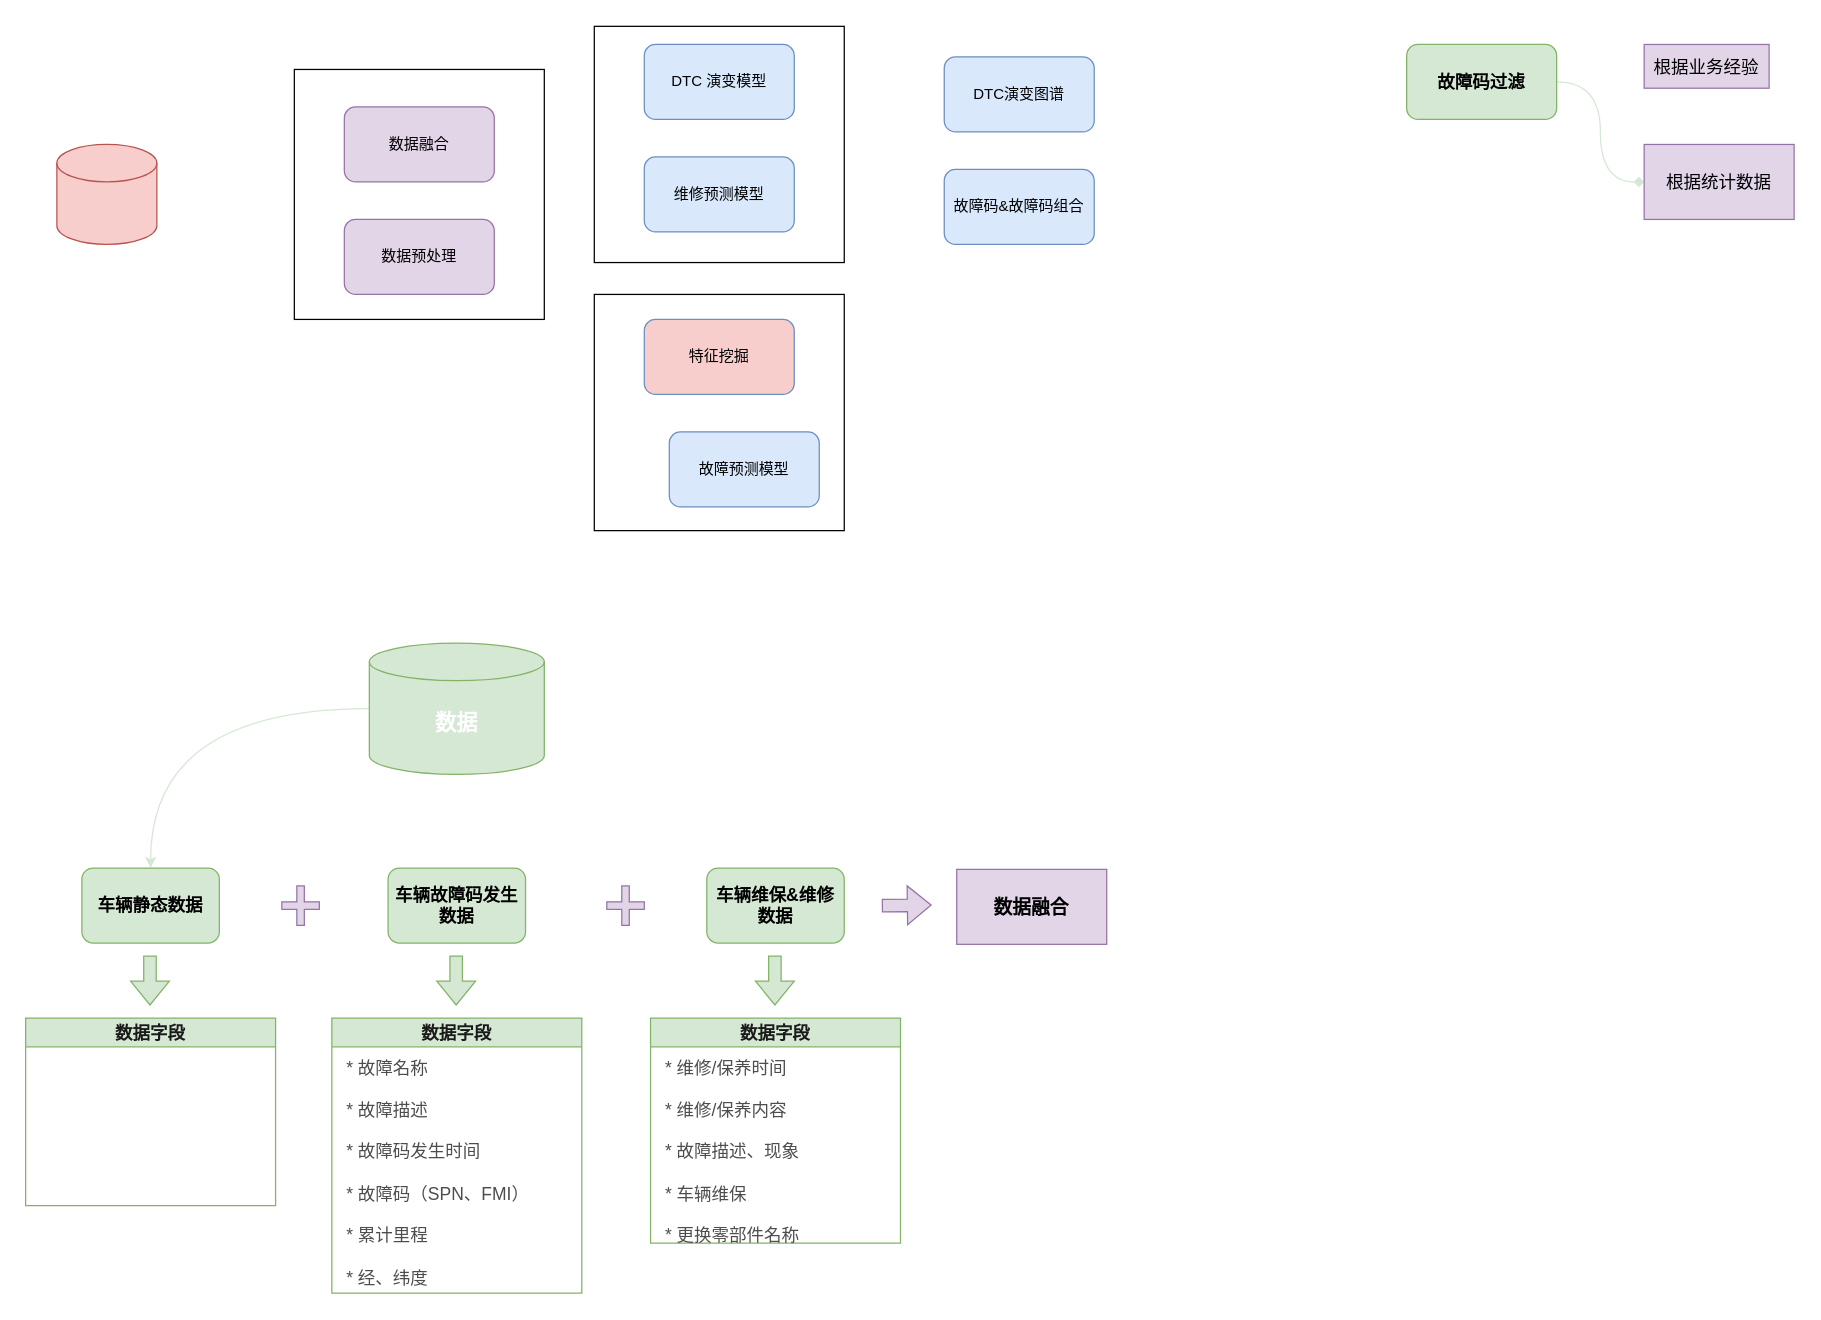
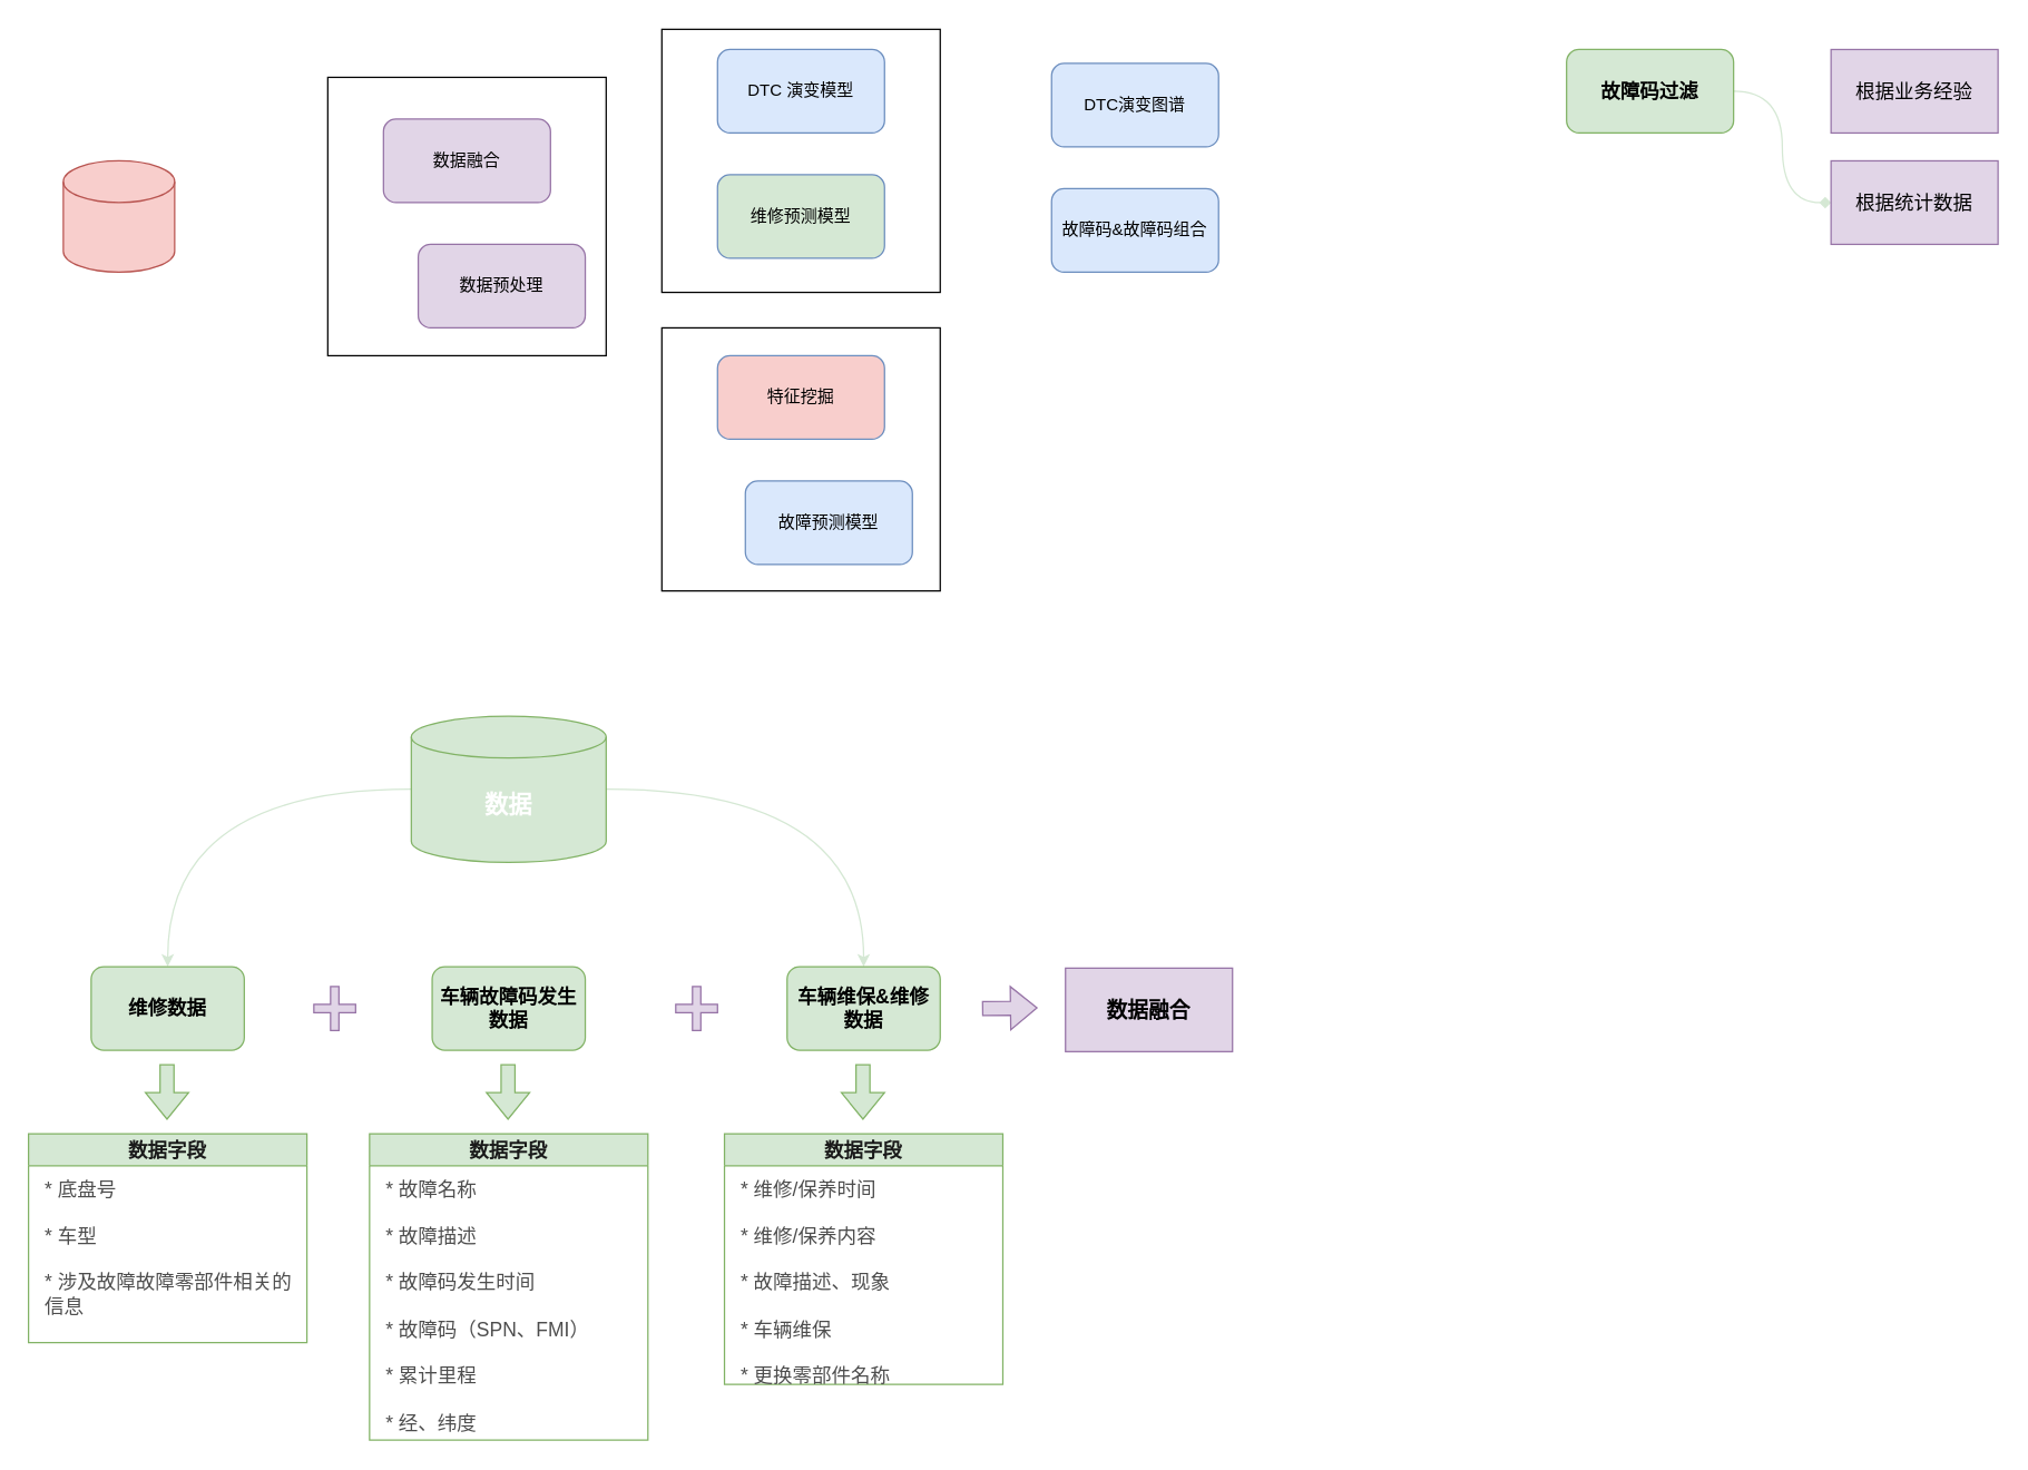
- <mxCell id="35" value="根据业务经验" style="rounded=0;whiteSpace=wrap;html=1;fontSize=14;strokeColor=#9673a6;fillColor=#e1d5e7;align=center;verticalAlign=middle;shadow=0;sketch=0;glass=0;" vertex="1" parent="1"><mxGeometry x="1315" y="35" width="100" height="35" as="geometry" /></mxCell>
+ <mxCell id="35" value="根据业务经验" style="rounded=0;whiteSpace=wrap;html=1;fontSize=14;strokeColor=#9673a6;fillColor=#e1d5e7;align=center;verticalAlign=middle;shadow=0;sketch=0;glass=0;" vertex="1" parent="1"><mxGeometry x="1315" y="35" width="120" height="60" as="geometry" /></mxCell>
- <mxCell id="8" value="维修预测模型" style="whiteSpace=wrap;html=1;rounded=1;fillColor=#dae8fc;strokeColor=#6c8ebf;" vertex="1" parent="1"><mxGeometry x="515" y="125" width="120" height="60" as="geometry" /></mxCell>
+ <mxCell id="8" value="维修预测模型" style="whiteSpace=wrap;html=1;rounded=1;fillColor=#d5e8d4;strokeColor=#6c8ebf;" vertex="1" parent="1"><mxGeometry x="515" y="125" width="120" height="60" as="geometry" /></mxCell>
- <mxCell id="5" value="数据预处理" style="rounded=1;whiteSpace=wrap;html=1;fillColor=#e1d5e7;strokeColor=#9673a6;" vertex="1" parent="1"><mxGeometry x="275" y="175" width="120" height="60" as="geometry" /></mxCell>
+ <mxCell id="5" value="数据预处理" style="rounded=1;whiteSpace=wrap;html=1;fillColor=#e1d5e7;strokeColor=#9673a6;" vertex="1" parent="1"><mxGeometry x="300" y="175" width="120" height="60" as="geometry" /></mxCell>
+ <mxCell id="15" style="edgeStyle=orthogonalEdgeStyle;curved=1;rounded=0;orthogonalLoop=1;jettySize=auto;html=1;exitX=1;exitY=0.5;exitDx=0;exitDy=0;exitPerimeter=0;entryX=0.5;entryY=0;entryDx=0;entryDy=0;fontSize=17;fontColor=#1A1A1A;strokeColor=#D5E8D4;" edge="1" parent="1" source="16" target="19"><mxGeometry relative="1" as="geometry" /></mxCell>
- <mxCell id="17" value="车辆静态数据" style="rounded=1;whiteSpace=wrap;html=1;fontSize=14;fillColor=#d5e8d4;strokeColor=#82b366;fontStyle=1" vertex="1" parent="1"><mxGeometry x="65" y="694" width="110" height="60" as="geometry" /></mxCell>
+ <mxCell id="17" value="维修数据" style="rounded=1;whiteSpace=wrap;html=1;fontSize=14;fillColor=#d5e8d4;strokeColor=#82b366;fontStyle=1" vertex="1" parent="1"><mxGeometry x="65" y="694" width="110" height="60" as="geometry" /></mxCell>
+ <mxCell id="25" value="* 底盘号&lt;br&gt;&lt;br&gt;* 车型&lt;br&gt;&lt;br&gt;* 涉及故障故障零部件相关的信息&lt;br&gt;" style="text;html=1;strokeColor=none;fillColor=none;align=left;verticalAlign=top;whiteSpace=wrap;rounded=0;fontSize=14;fontColor=#4D4D4D;spacingTop=-5;horizontal=1;" vertex="1" parent="24"><mxGeometry x="10" y="30" width="180" height="120" as="geometry" /></mxCell>
